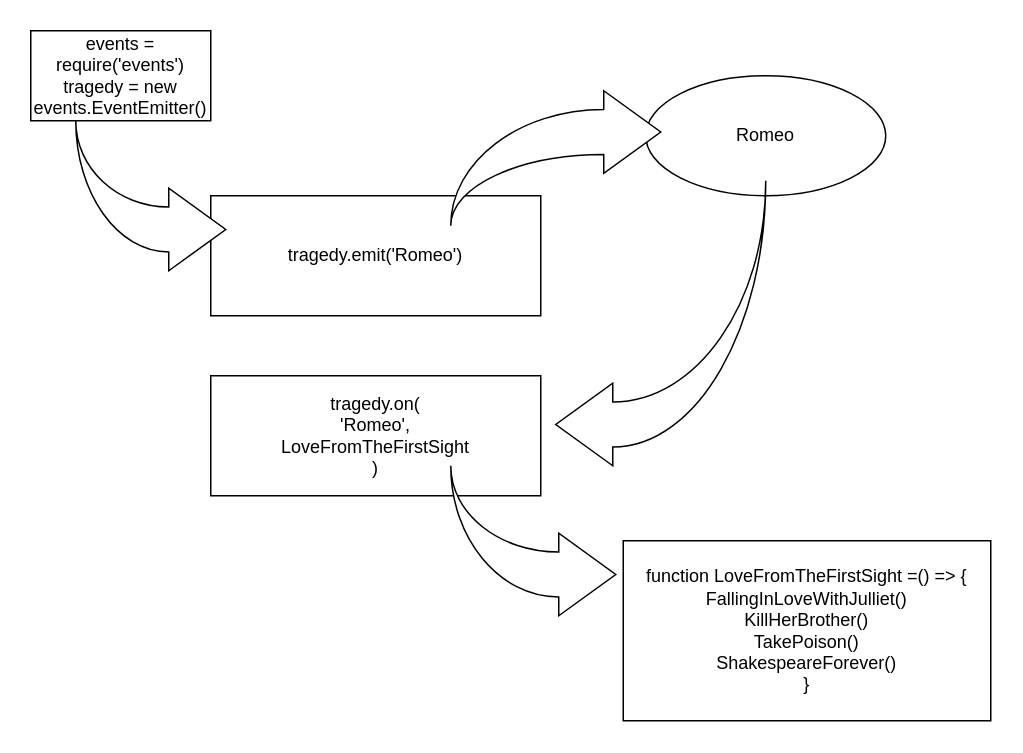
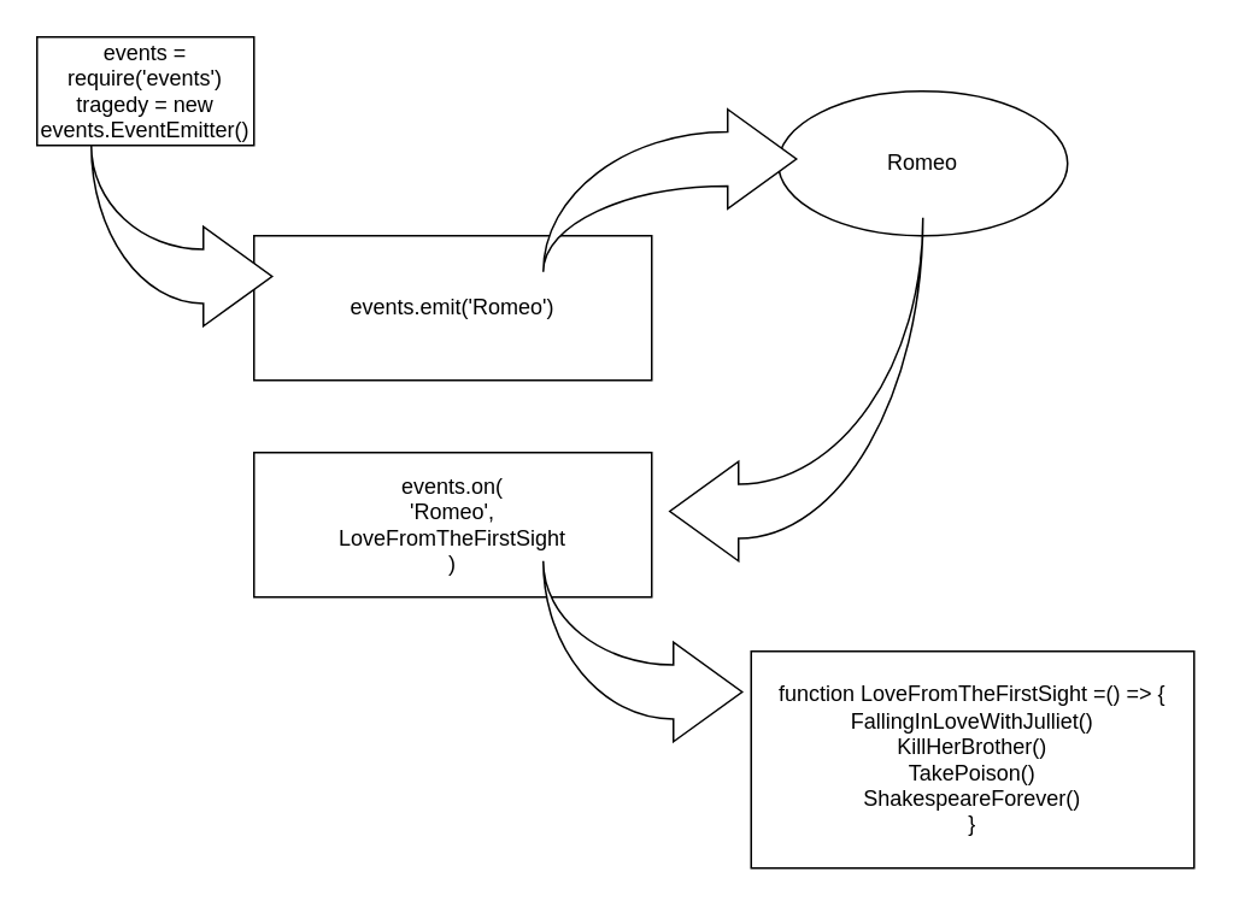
- <mxCell id="3" value="tragedy.emit('Romeo')" style="rounded=0;whiteSpace=wrap;html=1;" vertex="1" parent="1"><mxGeometry x="140" y="130" width="220" height="80" as="geometry" /></mxCell>
+ <mxCell id="3" value="events.emit('Romeo')" style="rounded=0;whiteSpace=wrap;html=1;" vertex="1" parent="1"><mxGeometry x="140" y="130" width="220" height="80" as="geometry" /></mxCell>
- <mxCell id="6" value="tragedy.on(&lt;br&gt;'Romeo', &lt;br&gt;LoveFromTheFirstSight&lt;br&gt;)" style="rounded=0;whiteSpace=wrap;html=1;" vertex="1" parent="1"><mxGeometry x="140" y="250" width="220" height="80" as="geometry" /></mxCell>
+ <mxCell id="6" value="events.on(&lt;br&gt;'Romeo', &lt;br&gt;LoveFromTheFirstSight&lt;br&gt;)" style="rounded=0;whiteSpace=wrap;html=1;" vertex="1" parent="1"><mxGeometry x="140" y="250" width="220" height="80" as="geometry" /></mxCell>
